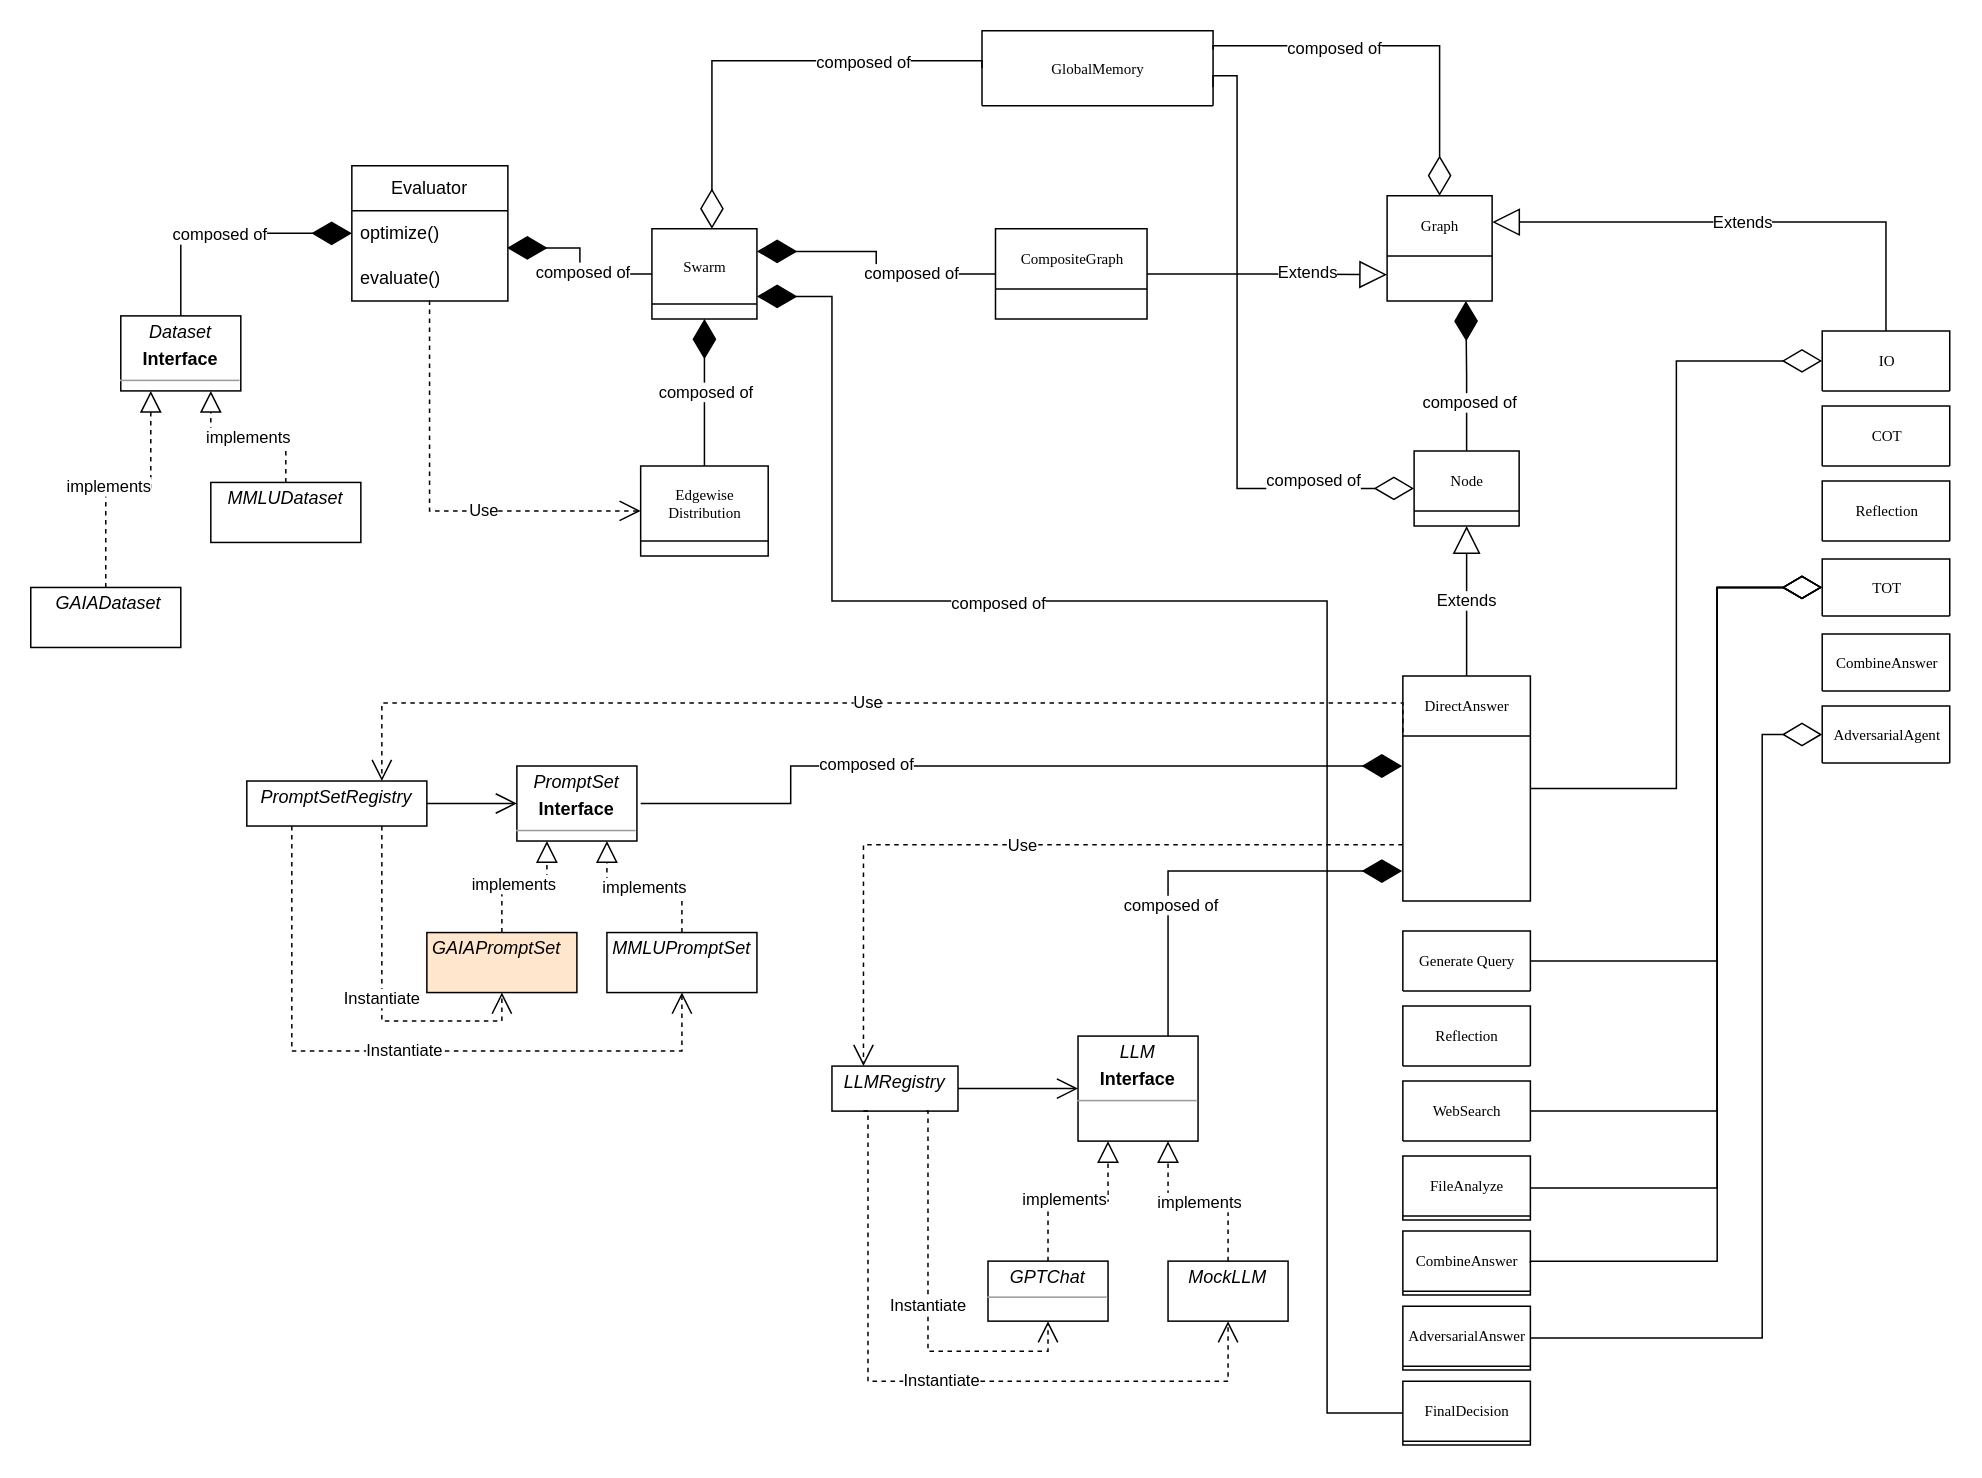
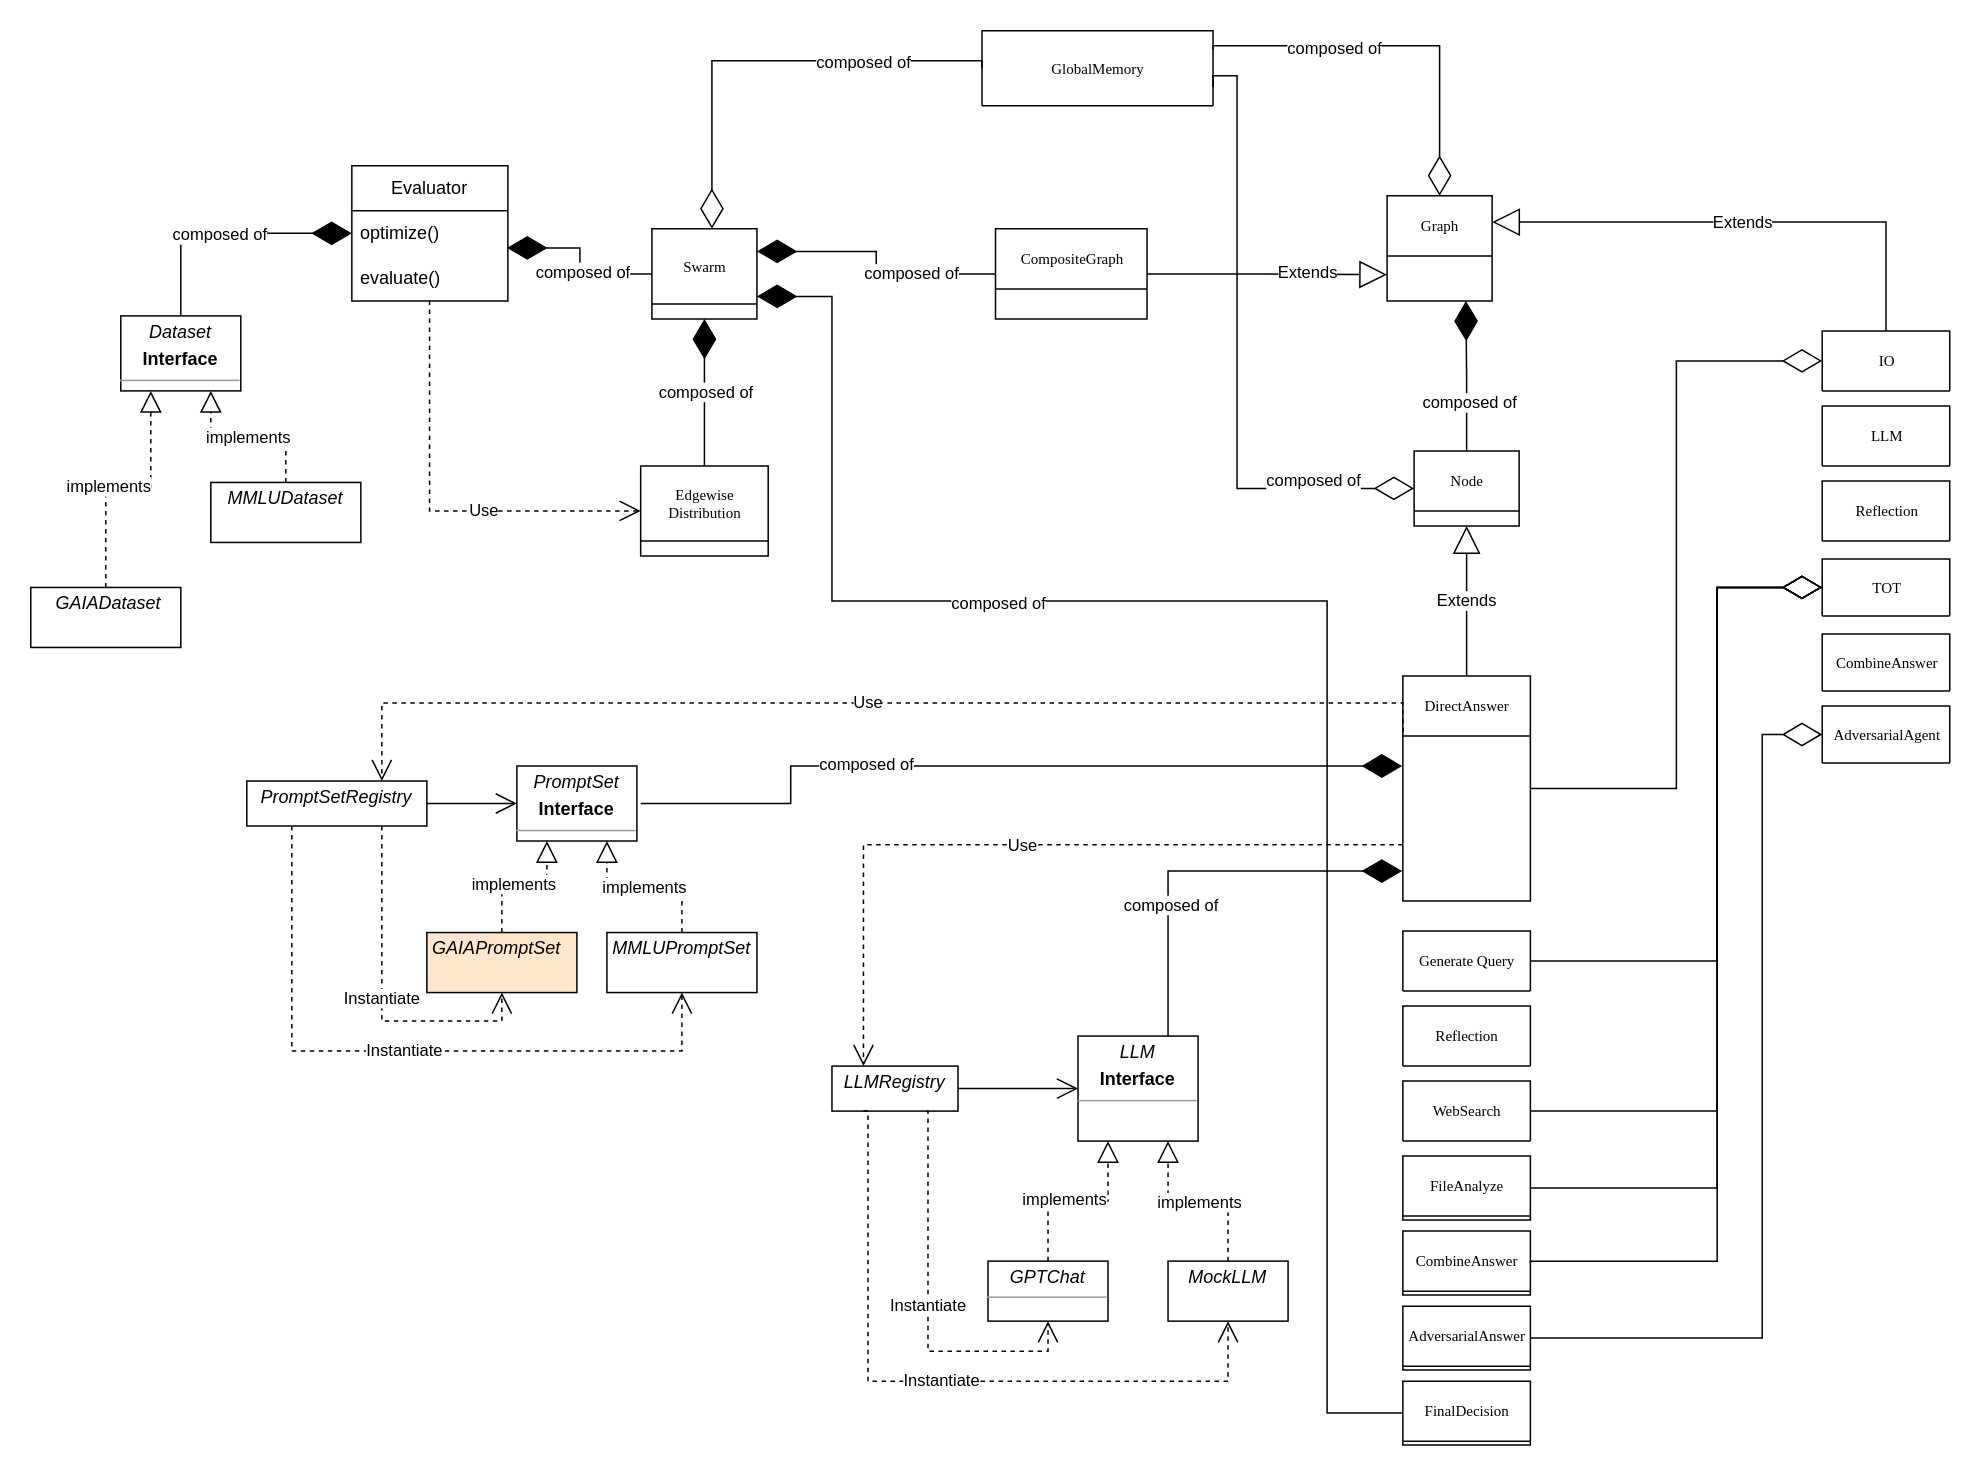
- <mxCell id="43" value="COT" style="swimlane;html=1;fontStyle=0;childLayout=stackLayout;horizontal=1;startSize=40;fillColor=none;horizontalStack=0;resizeParent=1;resizeLast=0;collapsible=1;marginBottom=0;swimlaneFillColor=#ffffff;rounded=0;shadow=0;comic=0;labelBackgroundColor=none;strokeWidth=1;fontFamily=Verdana;fontSize=10;align=center;" parent="1" vertex="1"><mxGeometry x="1214" y="270" width="85" height="40" as="geometry"><mxRectangle x="1780" y="200" width="60" height="40" as="alternateBounds" /></mxGeometry></mxCell>
+ <mxCell id="43" value="LLM" style="swimlane;html=1;fontStyle=0;childLayout=stackLayout;horizontal=1;startSize=40;fillColor=none;horizontalStack=0;resizeParent=1;resizeLast=0;collapsible=1;marginBottom=0;swimlaneFillColor=#ffffff;rounded=0;shadow=0;comic=0;labelBackgroundColor=none;strokeWidth=1;fontFamily=Verdana;fontSize=10;align=center;" parent="1" vertex="1"><mxGeometry x="1214" y="270" width="85" height="40" as="geometry"><mxRectangle x="1780" y="200" width="60" height="40" as="alternateBounds" /></mxGeometry></mxCell>
